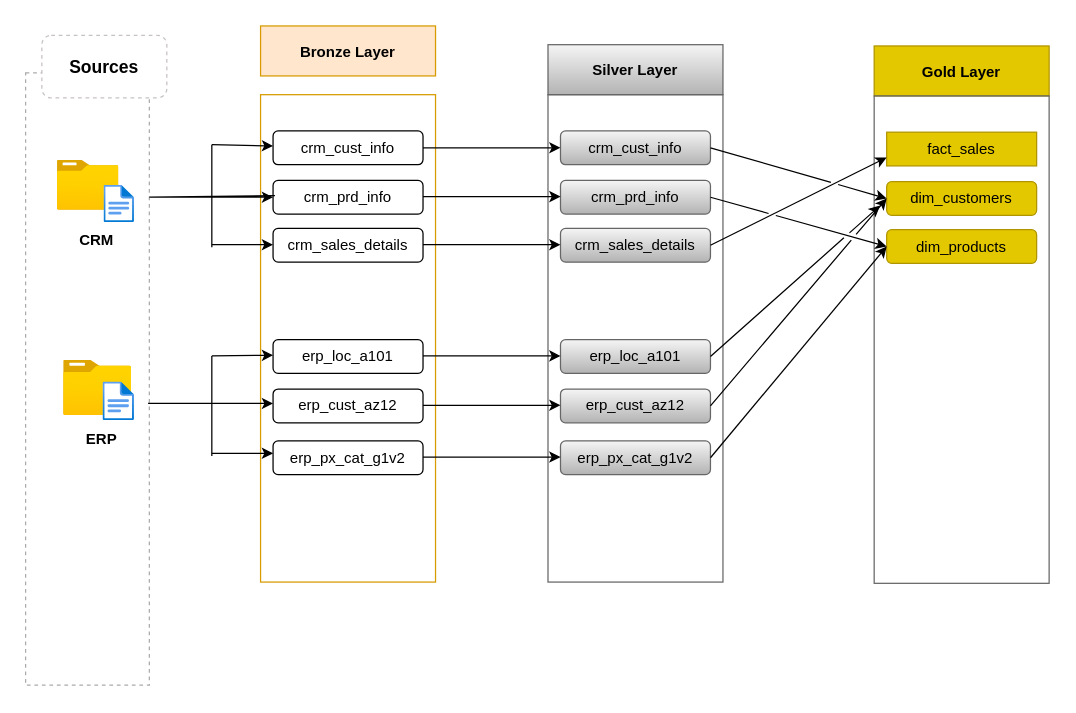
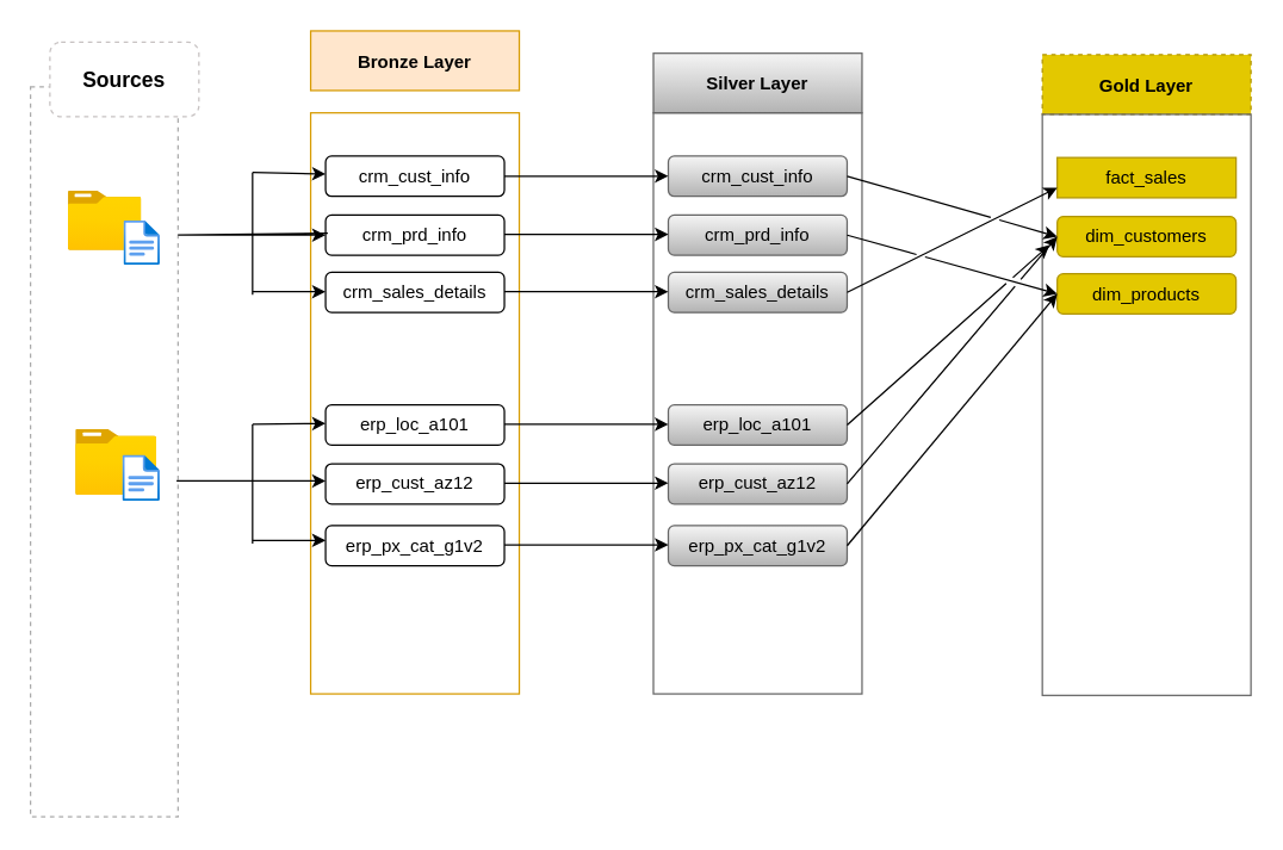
- <mxCell id="43" value="&lt;b&gt;&lt;font style=&quot;font-size: 12px;&quot;&gt;Gold Layer&lt;/font&gt;&lt;/b&gt;" style="rounded=0;whiteSpace=wrap;html=1;fontSize=14;fillColor=#e3c800;strokeColor=#B09500;fontColor=#000000;" vertex="1" parent="1"><mxGeometry x="699" y="36" width="140" height="40" as="geometry" /></mxCell>
+ <mxCell id="43" value="&lt;b&gt;&lt;font style=&quot;font-size: 12px;&quot;&gt;Gold Layer&lt;/font&gt;&lt;/b&gt;" style="rounded=0;whiteSpace=wrap;html=1;fontSize=14;fillColor=#e3c800;strokeColor=#B09500;fontColor=#000000;dashed=1;" vertex="1" parent="1"><mxGeometry x="699" y="36" width="140" height="40" as="geometry" /></mxCell>
- <mxCell id="8" value="CRM" style="text;html=1;align=center;verticalAlign=middle;whiteSpace=wrap;rounded=0;fontStyle=1" parent="1" vertex="1"><mxGeometry x="45.7" y="177.56" width="61.5" height="29" as="geometry" /></mxCell>
- <mxCell id="11" value="ERP" style="text;html=1;align=center;verticalAlign=middle;whiteSpace=wrap;rounded=0;fontStyle=1" parent="1" vertex="1"><mxGeometry x="50.5" y="336" width="60" height="30" as="geometry" /></mxCell>
